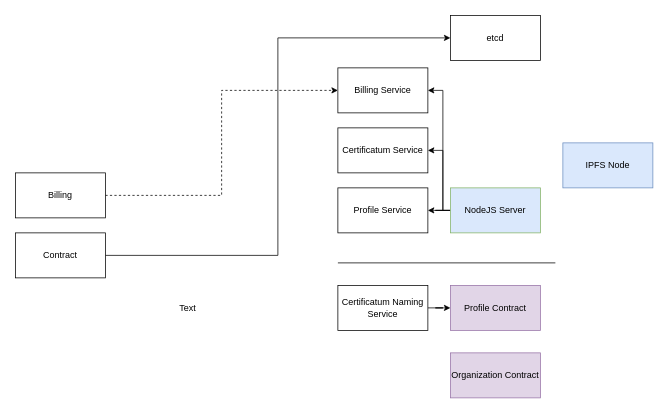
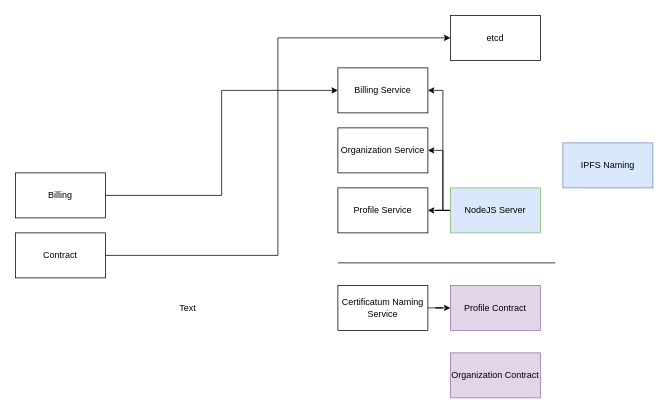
- <mxCell id="16" style="edgeStyle=orthogonalEdgeStyle;rounded=0;orthogonalLoop=1;jettySize=auto;html=1;entryX=0;entryY=0.5;entryDx=0;entryDy=0;dashed=1;" parent="1" source="17" target="14" edge="1"><mxGeometry relative="1" as="geometry" /></mxCell>
+ <mxCell id="16" style="edgeStyle=orthogonalEdgeStyle;rounded=0;orthogonalLoop=1;jettySize=auto;html=1;entryX=0;entryY=0.5;entryDx=0;entryDy=0;" parent="1" source="17" target="14" edge="1"><mxGeometry relative="1" as="geometry" /></mxCell>
- <mxCell id="13" value="Certificatum Service" style="rounded=0;whiteSpace=wrap;html=1;" parent="1" vertex="1"><mxGeometry x="450" y="170" width="120" height="60" as="geometry" /></mxCell>
+ <mxCell id="13" value="Organization Service" style="rounded=0;whiteSpace=wrap;html=1;" parent="1" vertex="1"><mxGeometry x="450" y="170" width="120" height="60" as="geometry" /></mxCell>
- <mxCell id="11" value="IPFS Node" style="rounded=0;whiteSpace=wrap;html=1;fillColor=#dae8fc;strokeColor=#6c8ebf;" parent="1" vertex="1"><mxGeometry x="750" y="190" width="120" height="60" as="geometry" /></mxCell>
+ <mxCell id="11" value="IPFS Naming" style="rounded=0;whiteSpace=wrap;html=1;fillColor=#dae8fc;strokeColor=#6c8ebf;" parent="1" vertex="1"><mxGeometry x="750" y="190" width="120" height="60" as="geometry" /></mxCell>
